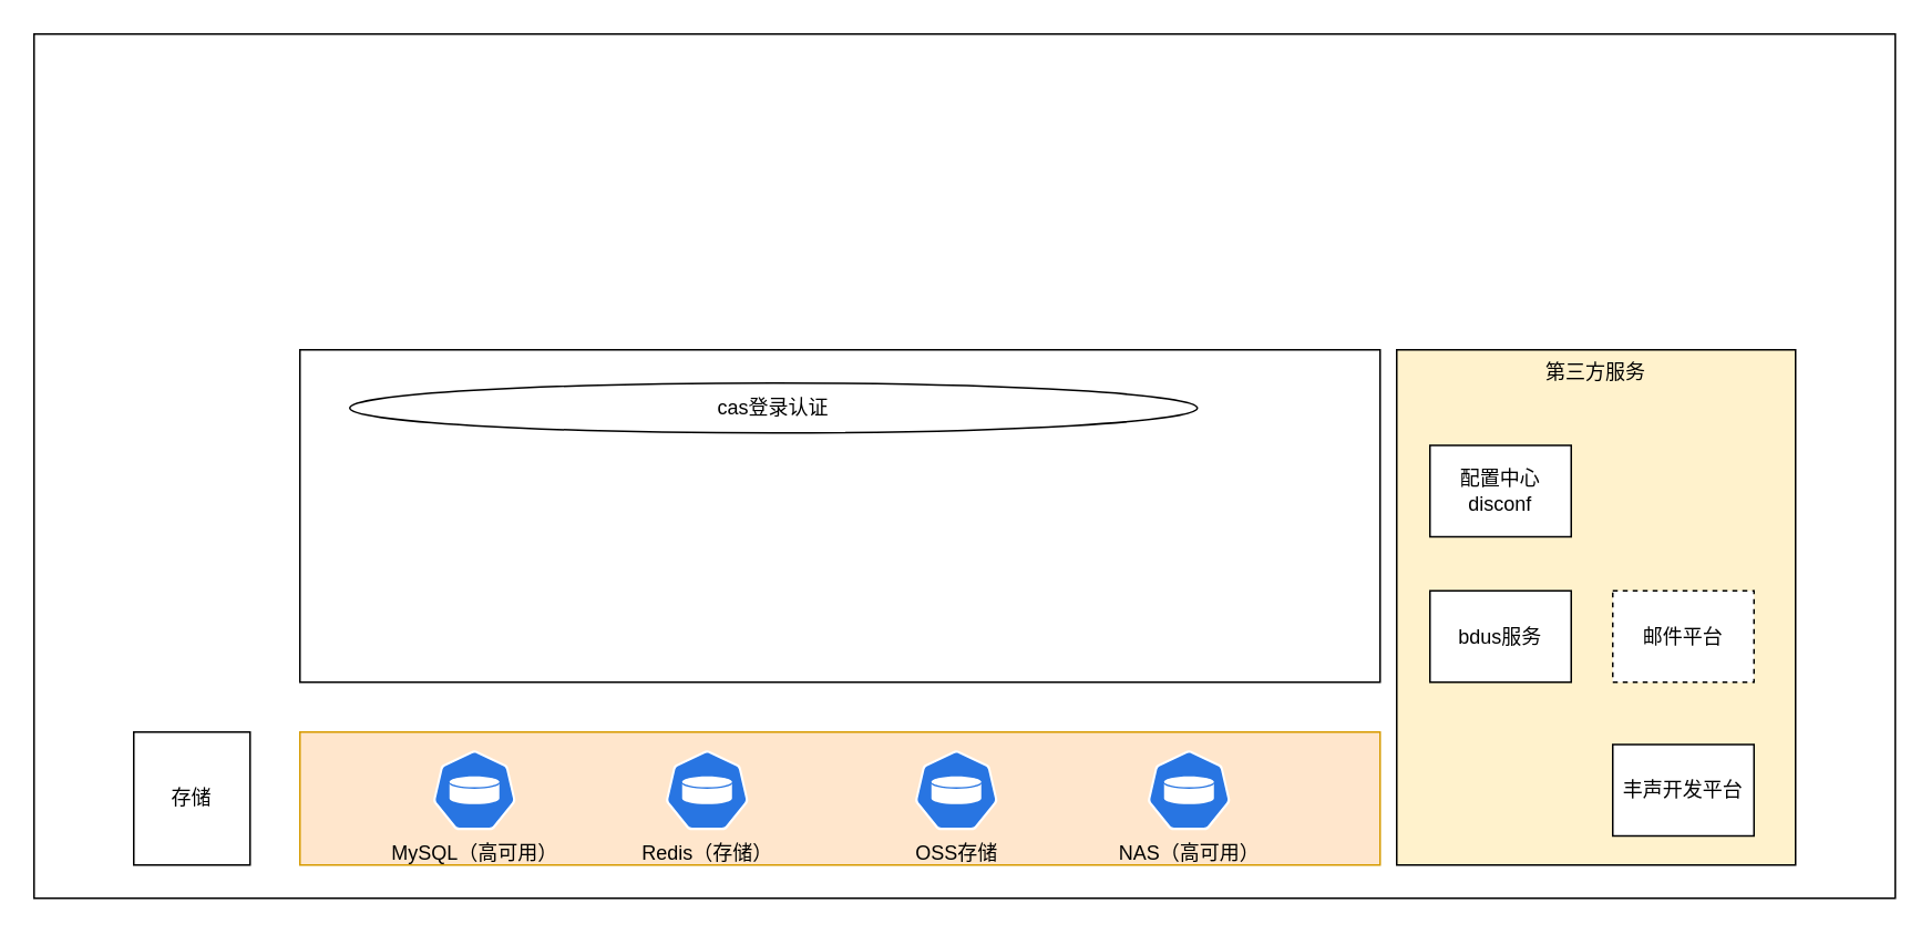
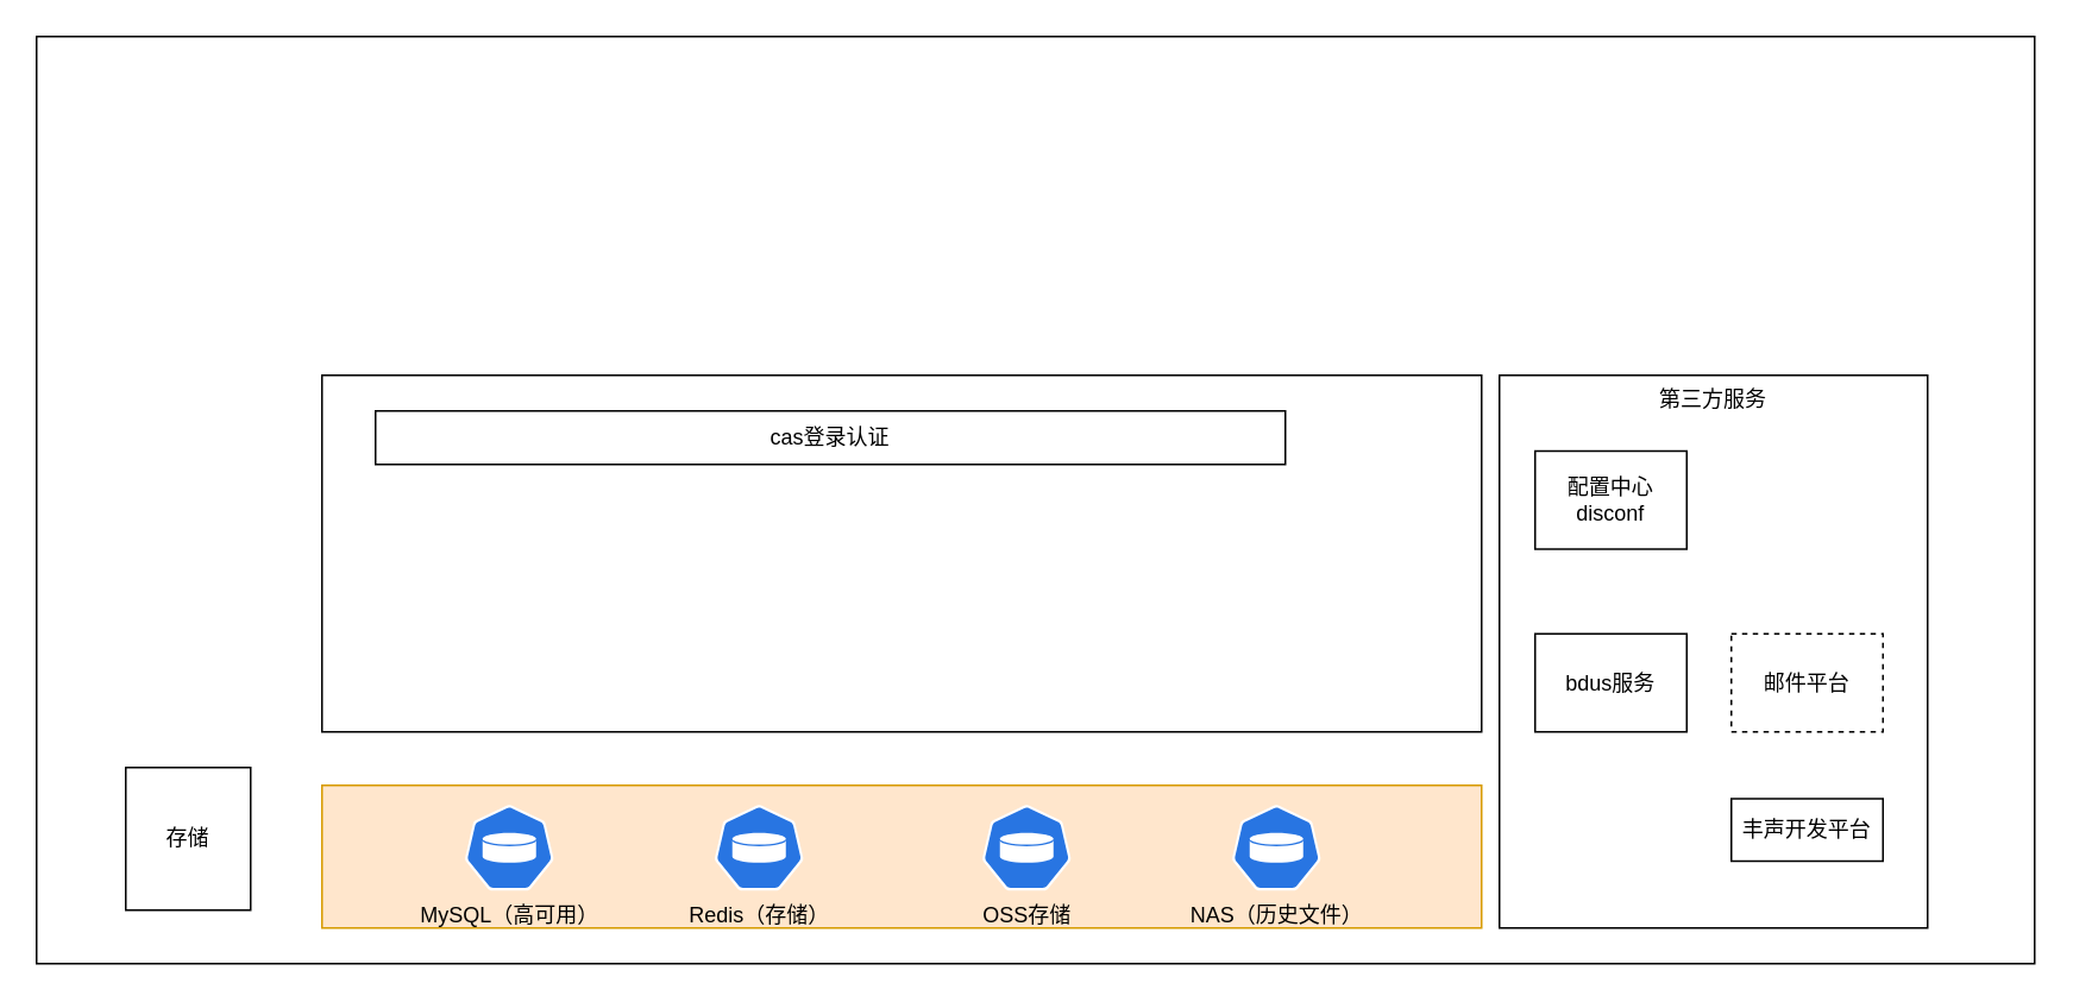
- <mxCell id="8" value="cas登录认证" style="ellipse;whiteSpace=wrap;html=1;" vertex="1" parent="1"><mxGeometry x="210" y="230" width="510" height="30" as="geometry" /></mxCell>
+ <mxCell id="8" value="cas登录认证" style="rounded=0;whiteSpace=wrap;html=1;" vertex="1" parent="1"><mxGeometry x="210" y="230" width="510" height="30" as="geometry" /></mxCell>
- <mxCell id="15" value="配置中心disconf" style="rounded=0;whiteSpace=wrap;html=1;" vertex="1" parent="1"><mxGeometry x="860" y="267.5" width="85" height="55" as="geometry" /></mxCell>
+ <mxCell id="15" value="配置中心disconf" style="rounded=0;whiteSpace=wrap;html=1;" vertex="1" parent="1"><mxGeometry x="860" y="252.5" width="85" height="55" as="geometry" /></mxCell>
- <mxCell id="11" value="第三方服务" style="rounded=0;whiteSpace=wrap;html=1;verticalAlign=top;fillColor=#fff2cc;" vertex="1" parent="1"><mxGeometry x="840" y="210" width="240" height="310" as="geometry" /></mxCell>
+ <mxCell id="11" value="第三方服务" style="rounded=0;whiteSpace=wrap;html=1;verticalAlign=top;" vertex="1" parent="1"><mxGeometry x="840" y="210" width="240" height="310" as="geometry" /></mxCell>
- <mxCell id="12" value="丰声开发平台" style="rounded=0;whiteSpace=wrap;html=1;" vertex="1" parent="1"><mxGeometry x="970" y="447.5" width="85" height="55" as="geometry" /></mxCell>
+ <mxCell id="12" value="丰声开发平台" style="rounded=0;whiteSpace=wrap;html=1;" vertex="1" parent="1"><mxGeometry x="970" y="447.5" width="85" height="35" as="geometry" /></mxCell>
- <mxCell id="5" value="存储" style="rounded=0;whiteSpace=wrap;html=1;" vertex="1" parent="1"><mxGeometry x="80" y="440" width="70" height="80" as="geometry" /></mxCell>
+ <mxCell id="5" value="存储" style="rounded=0;whiteSpace=wrap;html=1;" vertex="1" parent="1"><mxGeometry x="70" y="430" width="70" height="80" as="geometry" /></mxCell>
- <mxCell id="10" value="NAS（高可用）" style="sketch=0;html=1;dashed=0;whitespace=wrap;fillColor=#2875E2;strokeColor=#ffffff;points=[[0.005,0.63,0],[0.1,0.2,0],[0.9,0.2,0],[0.5,0,0],[0.995,0.63,0],[0.72,0.99,0],[0.5,1,0],[0.28,0.99,0]];verticalLabelPosition=bottom;align=center;verticalAlign=top;shape=mxgraph.kubernetes.icon;prIcon=vol" vertex="1" parent="1"><mxGeometry x="690" y="451" width="50" height="48" as="geometry" /></mxCell>
+ <mxCell id="10" value="NAS（历史文件）" style="sketch=0;html=1;dashed=0;whitespace=wrap;fillColor=#2875E2;strokeColor=#ffffff;points=[[0.005,0.63,0],[0.1,0.2,0],[0.9,0.2,0],[0.5,0,0],[0.995,0.63,0],[0.72,0.99,0],[0.5,1,0],[0.28,0.99,0]];verticalLabelPosition=bottom;align=center;verticalAlign=top;shape=mxgraph.kubernetes.icon;prIcon=vol" vertex="1" parent="1"><mxGeometry x="690" y="451" width="50" height="48" as="geometry" /></mxCell>
